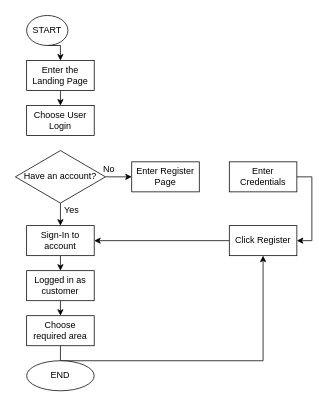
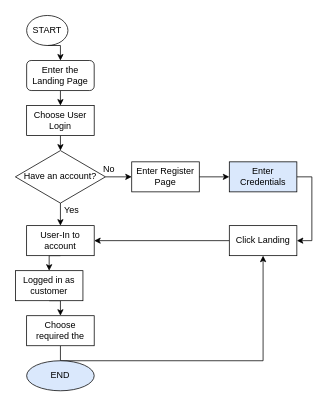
- <mxCell id="5" value="Enter the Landing Page" style="rounded=0;whiteSpace=wrap;html=1;" vertex="1" parent="1"><mxGeometry x="35" y="80" width="90" height="40" as="geometry" /></mxCell>
+ <mxCell id="5" value="Enter the Landing Page" style="whiteSpace=wrap;html=1;rounded=1;" vertex="1" parent="1"><mxGeometry x="35" y="80" width="90" height="40" as="geometry" /></mxCell>
+ <mxCell id="6" style="edgeStyle=orthogonalEdgeStyle;rounded=0;orthogonalLoop=1;jettySize=auto;html=1;exitX=0.5;exitY=1;exitDx=0;exitDy=0;entryX=0.5;entryY=0;entryDx=0;entryDy=0;" edge="1" parent="1" source="7" target="10"><mxGeometry relative="1" as="geometry" /></mxCell>
+ <mxCell id="11" style="edgeStyle=orthogonalEdgeStyle;rounded=0;orthogonalLoop=1;jettySize=auto;html=1;exitX=1;exitY=0.5;exitDx=0;exitDy=0;entryX=0;entryY=0.5;entryDx=0;entryDy=0;" edge="1" parent="1" source="12" target="15"><mxGeometry relative="1" as="geometry" /></mxCell>
- <mxCell id="15" value="Enter Credentials" style="rounded=0;whiteSpace=wrap;html=1;" vertex="1" parent="1"><mxGeometry x="305" y="215" width="90" height="40" as="geometry" /></mxCell>
+ <mxCell id="15" value="Enter Credentials" style="rounded=0;whiteSpace=wrap;html=1;fillColor=#dae8fc;" vertex="1" parent="1"><mxGeometry x="305" y="215" width="90" height="40" as="geometry" /></mxCell>
- <mxCell id="19" value="Sign-In to account" style="rounded=0;whiteSpace=wrap;html=1;" vertex="1" parent="1"><mxGeometry x="35" y="300" width="90" height="40" as="geometry" /></mxCell>
+ <mxCell id="19" value="User-In to account" style="rounded=0;whiteSpace=wrap;html=1;" vertex="1" parent="1"><mxGeometry x="35" y="300" width="90" height="40" as="geometry" /></mxCell>
- <mxCell id="17" value="Click Register" style="rounded=0;whiteSpace=wrap;html=1;" vertex="1" parent="1"><mxGeometry x="305" y="300" width="90" height="40" as="geometry" /></mxCell>
+ <mxCell id="17" value="Click Landing" style="rounded=0;whiteSpace=wrap;html=1;" vertex="1" parent="1"><mxGeometry x="305" y="300" width="90" height="40" as="geometry" /></mxCell>
- <mxCell id="22" value="Logged in as customer" style="rounded=0;whiteSpace=wrap;html=1;" vertex="1" parent="1"><mxGeometry x="35" y="360" width="90" height="40" as="geometry" /></mxCell>
+ <mxCell id="22" value="Logged in as customer" style="rounded=0;whiteSpace=wrap;html=1;" vertex="1" parent="1"><mxGeometry x="20" y="360" width="90" height="40" as="geometry" /></mxCell>
- <mxCell id="24" value="Choose required area" style="rounded=0;whiteSpace=wrap;html=1;" vertex="1" parent="1"><mxGeometry x="35" y="420" width="90" height="40" as="geometry" /></mxCell>
+ <mxCell id="24" value="Choose required the" style="rounded=0;whiteSpace=wrap;html=1;" vertex="1" parent="1"><mxGeometry x="35" y="420" width="90" height="40" as="geometry" /></mxCell>
- <mxCell id="25" value="END" style="ellipse;whiteSpace=wrap;html=1;" vertex="1" parent="1"><mxGeometry x="35" y="480" width="90" height="40" as="geometry" /></mxCell>
+ <mxCell id="25" value="END" style="ellipse;whiteSpace=wrap;html=1;fillColor=#dae8fc;" vertex="1" parent="1"><mxGeometry x="35" y="480" width="90" height="40" as="geometry" /></mxCell>
